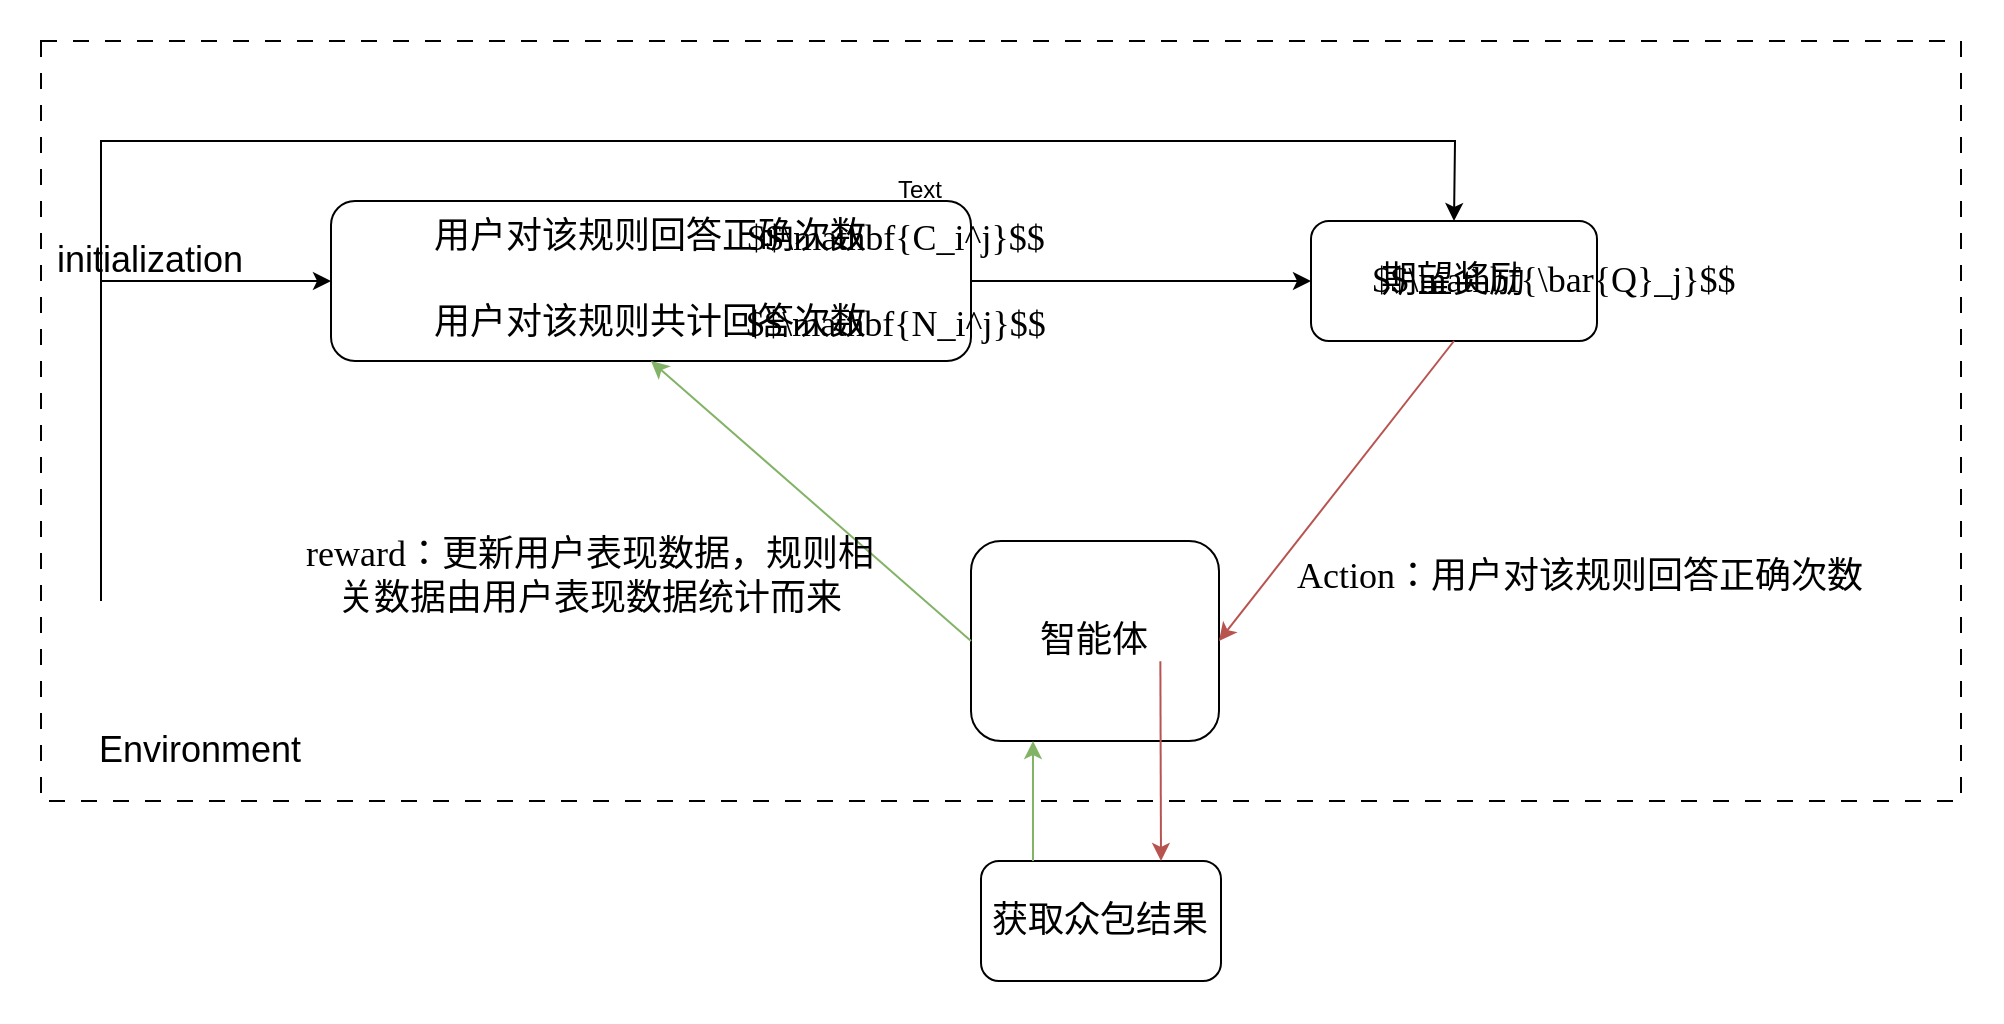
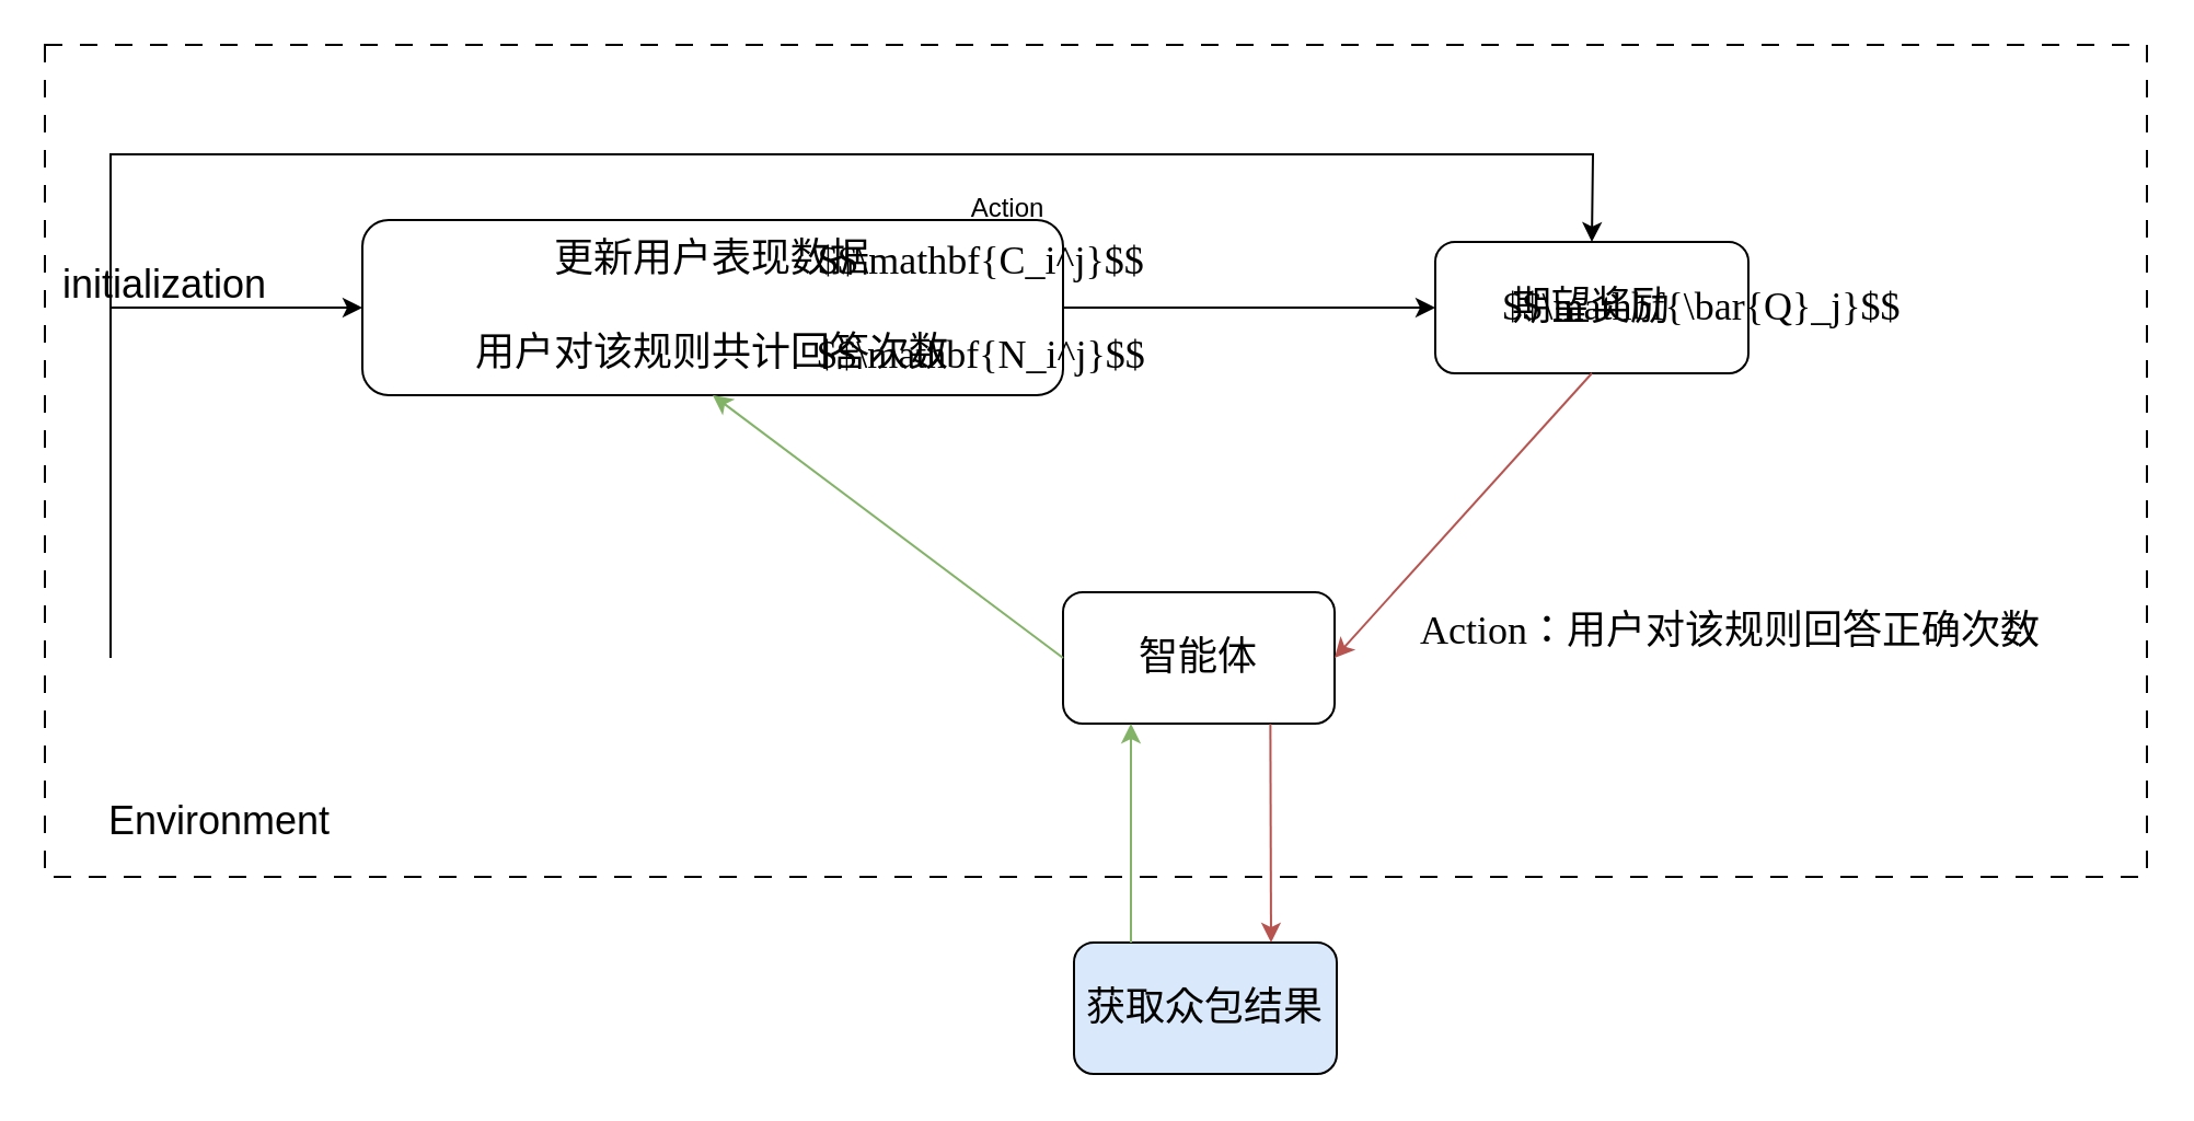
- <mxCell id="17" value="Text" style="text;html=1;strokeColor=none;fillColor=none;align=center;verticalAlign=middle;whiteSpace=wrap;rounded=0;" vertex="1" parent="1"><mxGeometry x="430" y="80" width="60" height="30" as="geometry" /></mxCell>
+ <mxCell id="17" value="Action" style="text;html=1;strokeColor=none;fillColor=none;align=center;verticalAlign=middle;whiteSpace=wrap;rounded=0;" vertex="1" parent="1"><mxGeometry x="430" y="80" width="60" height="30" as="geometry" /></mxCell>
- <mxCell id="8" value="&lt;font style=&quot;font-size: 18px;&quot;&gt;用户对该规则回答正确次数&lt;br&gt;&lt;br&gt;用户对该规则共计回答次数&lt;/font&gt;" style="rounded=1;whiteSpace=wrap;html=1;verticalAlign=middle;fontFamily=Times New Roman;" vertex="1" parent="1"><mxGeometry x="165" y="100" width="320" height="80" as="geometry" /></mxCell>
+ <mxCell id="8" value="&lt;font style=&quot;font-size: 18px;&quot;&gt;更新用户表现数据&lt;br&gt;&lt;br&gt;用户对该规则共计回答次数&lt;/font&gt;" style="rounded=1;whiteSpace=wrap;html=1;verticalAlign=middle;fontFamily=Times New Roman;" vertex="1" parent="1"><mxGeometry x="165" y="100" width="320" height="80" as="geometry" /></mxCell>
- <mxCell id="12" value="&lt;font style=&quot;font-size: 18px;&quot;&gt;reward：更新用户表现数据，规则相关数据由用户表现数据统计而来&lt;/font&gt;" style="text;html=1;strokeColor=none;fillColor=none;align=center;verticalAlign=middle;whiteSpace=wrap;rounded=0;fontFamily=Times New Roman;" vertex="1" parent="1"><mxGeometry x="150" y="272.5" width="290" height="30" as="geometry" /></mxCell>
- <mxCell id="3" value="&lt;font style=&quot;font-size: 18px;&quot;&gt;智能体&lt;/font&gt;" style="rounded=1;whiteSpace=wrap;html=1;fontFamily=Times New Roman;" vertex="1" parent="1"><mxGeometry x="485" y="270" width="124" height="100" as="geometry" /></mxCell>
+ <mxCell id="3" value="&lt;font style=&quot;font-size: 18px;&quot;&gt;智能体&lt;/font&gt;" style="rounded=1;whiteSpace=wrap;html=1;fontFamily=Times New Roman;" vertex="1" parent="1"><mxGeometry x="485" y="270" width="124" height="60" as="geometry" /></mxCell>
- <mxCell id="19" value="&lt;font style=&quot;font-size: 18px;&quot;&gt;获取众包结果&lt;/font&gt;" style="rounded=1;whiteSpace=wrap;html=1;" vertex="1" parent="1"><mxGeometry x="490" y="430" width="120" height="60" as="geometry" /></mxCell>
+ <mxCell id="19" value="&lt;font style=&quot;font-size: 18px;&quot;&gt;获取众包结果&lt;/font&gt;" style="rounded=1;whiteSpace=wrap;html=1;fillColor=#dae8fc;" vertex="1" parent="1"><mxGeometry x="490" y="430" width="120" height="60" as="geometry" /></mxCell>
